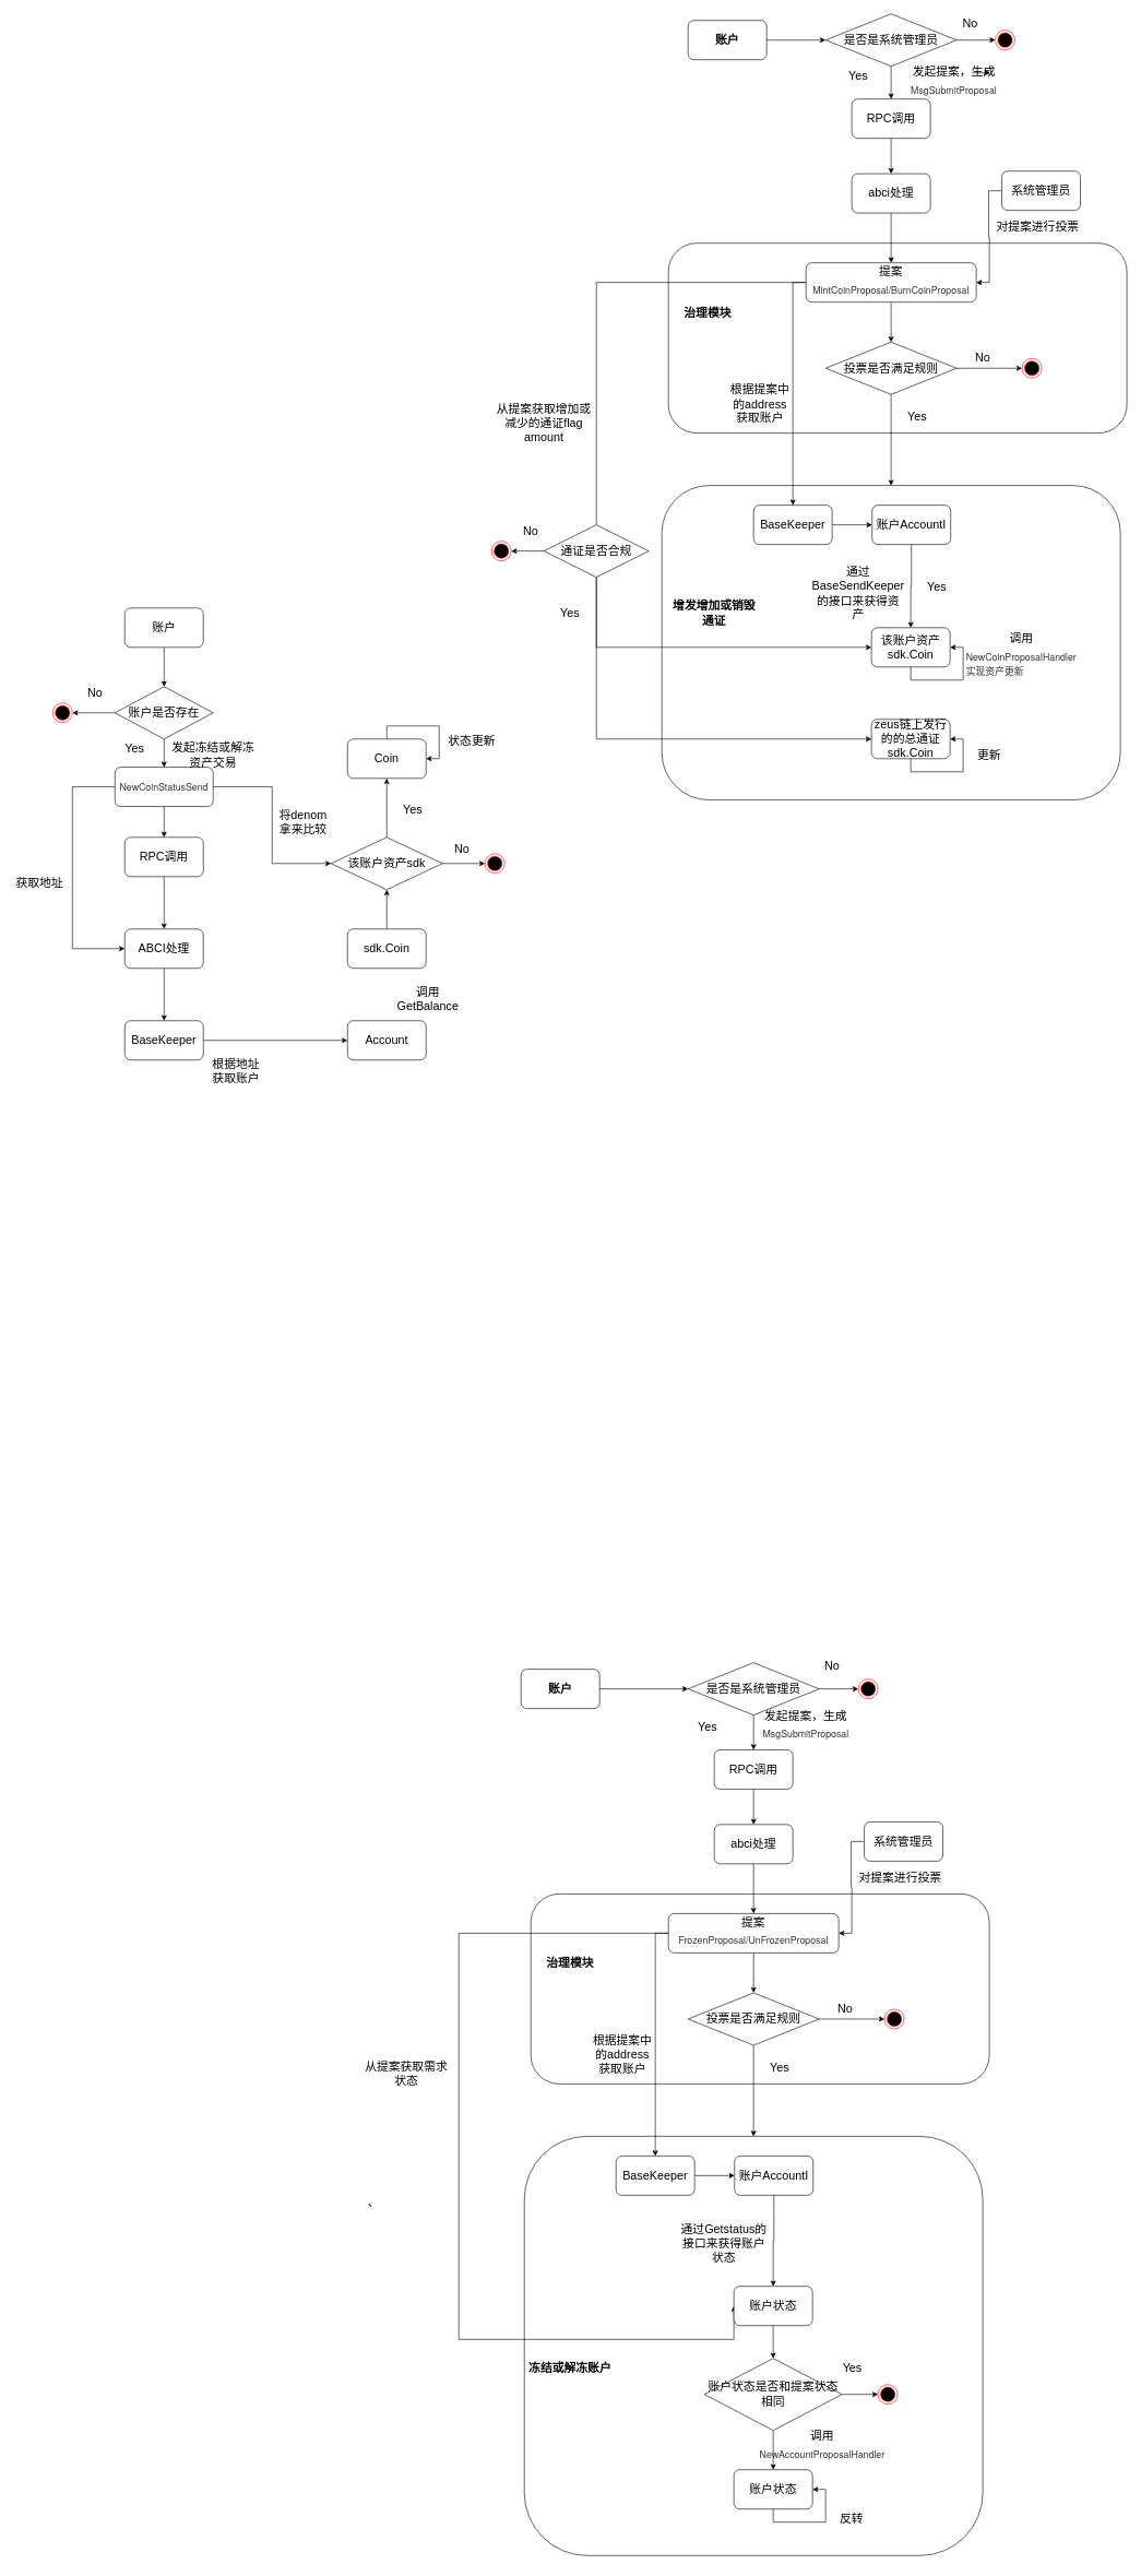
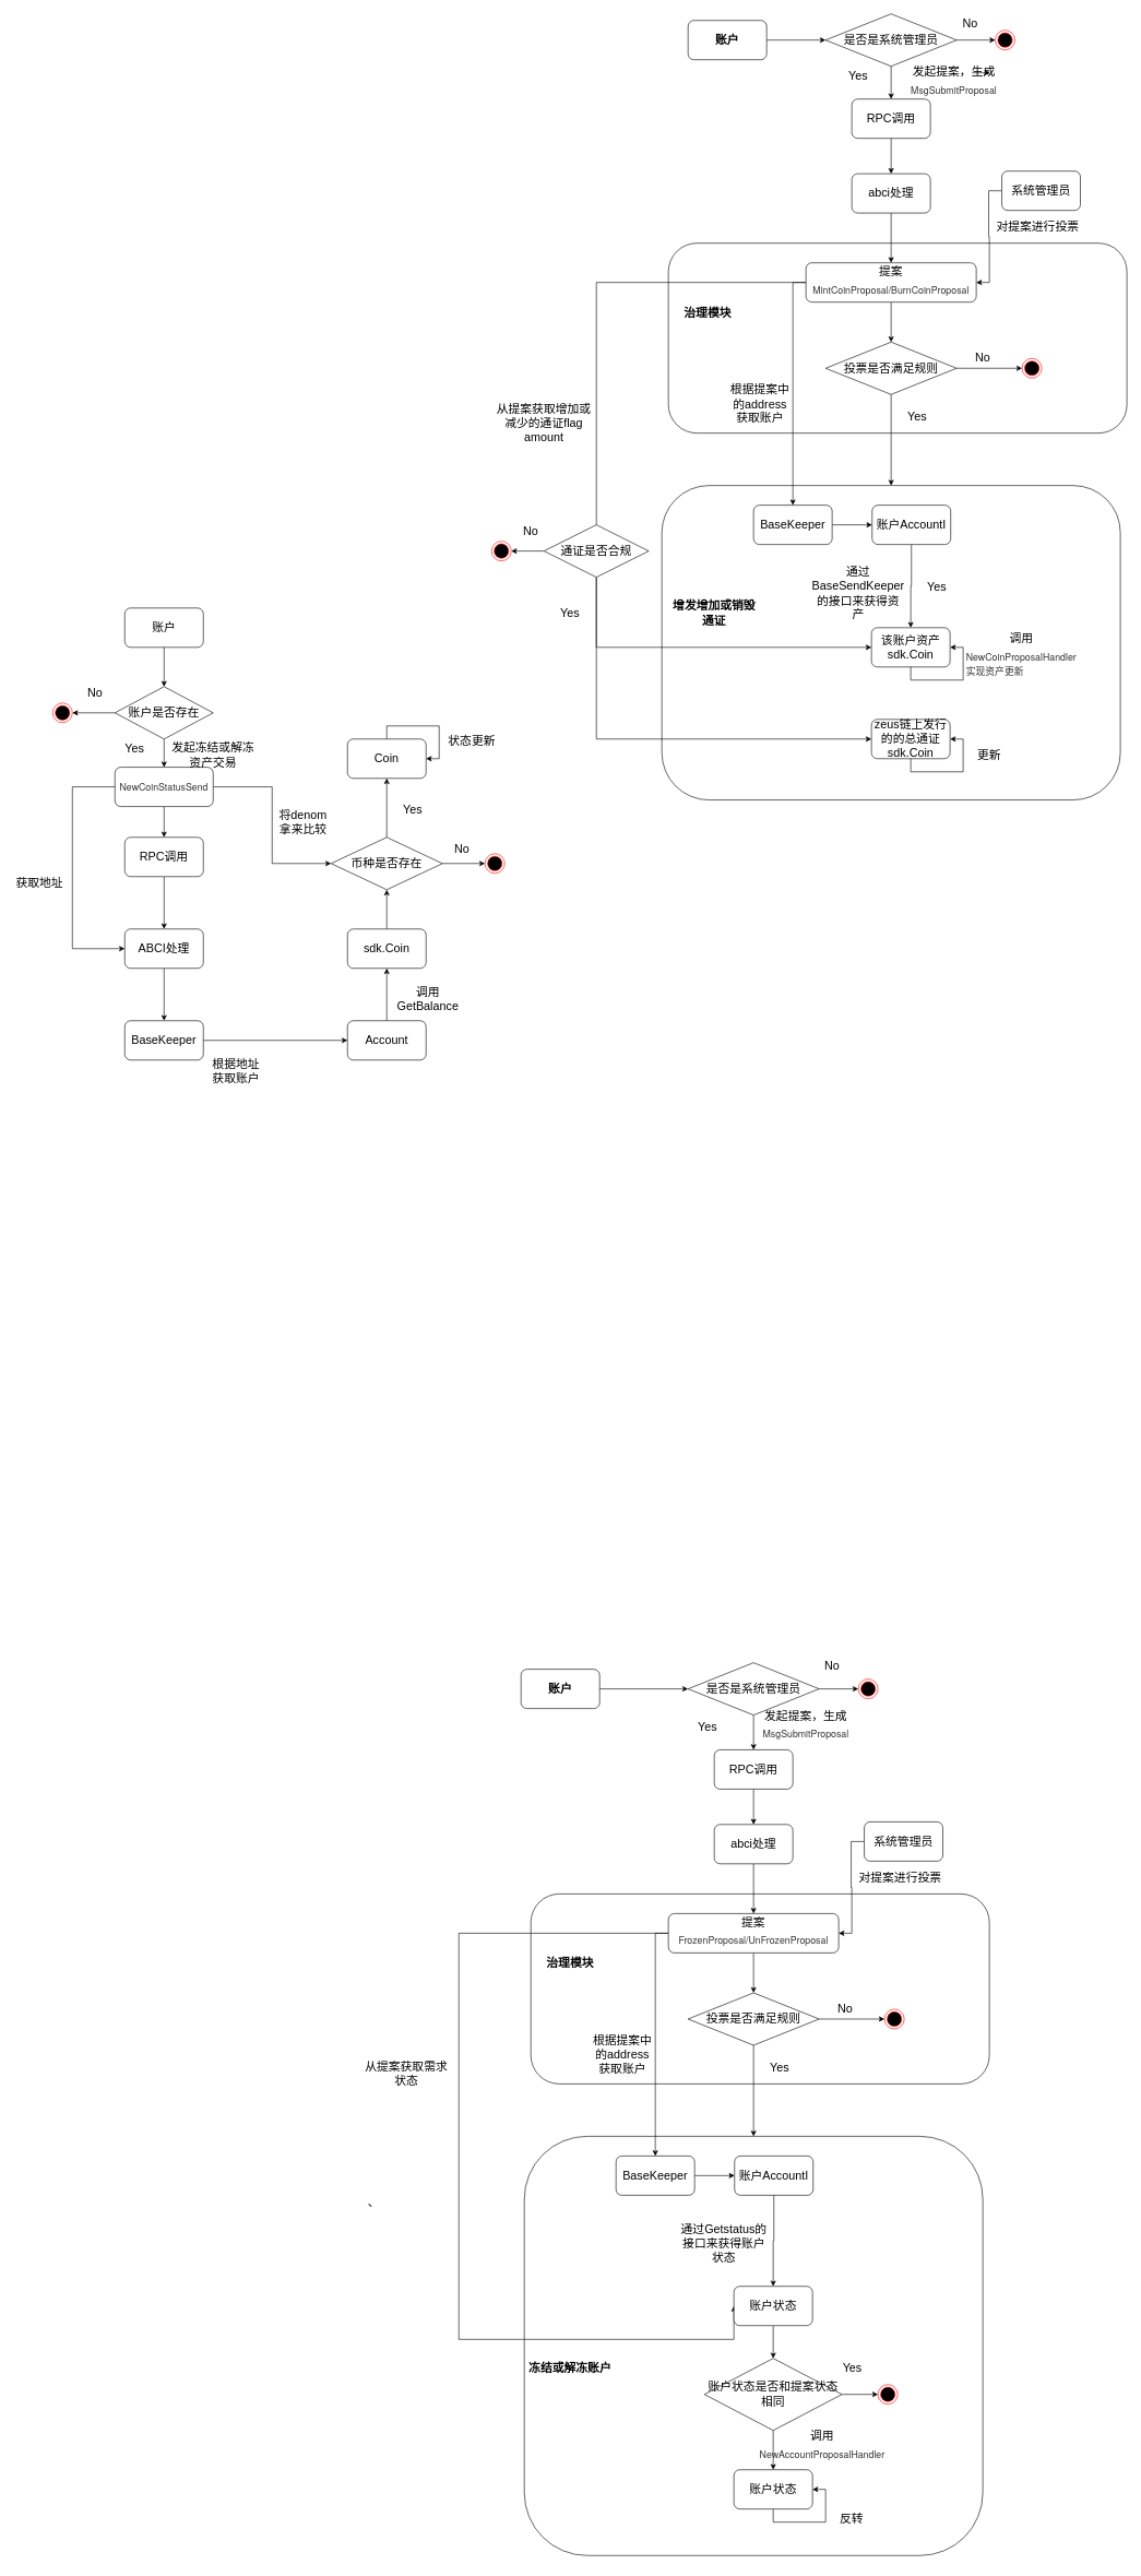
- <mxCell id="129" value="该账户资产sdk" style="rhombus;whiteSpace=wrap;html=1;fontSize=18;" vertex="1" parent="1"><mxGeometry x="505" y="1277" width="170" height="80" as="geometry" /></mxCell>
+ <mxCell id="129" value="币种是否存在" style="rhombus;whiteSpace=wrap;html=1;fontSize=18;" vertex="1" parent="1"><mxGeometry x="505" y="1277" width="170" height="80" as="geometry" /></mxCell>
+ <mxCell id="116" value="" style="edgeStyle=orthogonalEdgeStyle;rounded=0;orthogonalLoop=1;jettySize=auto;html=1;fontSize=18;" edge="1" parent="1" source="117" target="120"><mxGeometry relative="1" as="geometry" /></mxCell>
